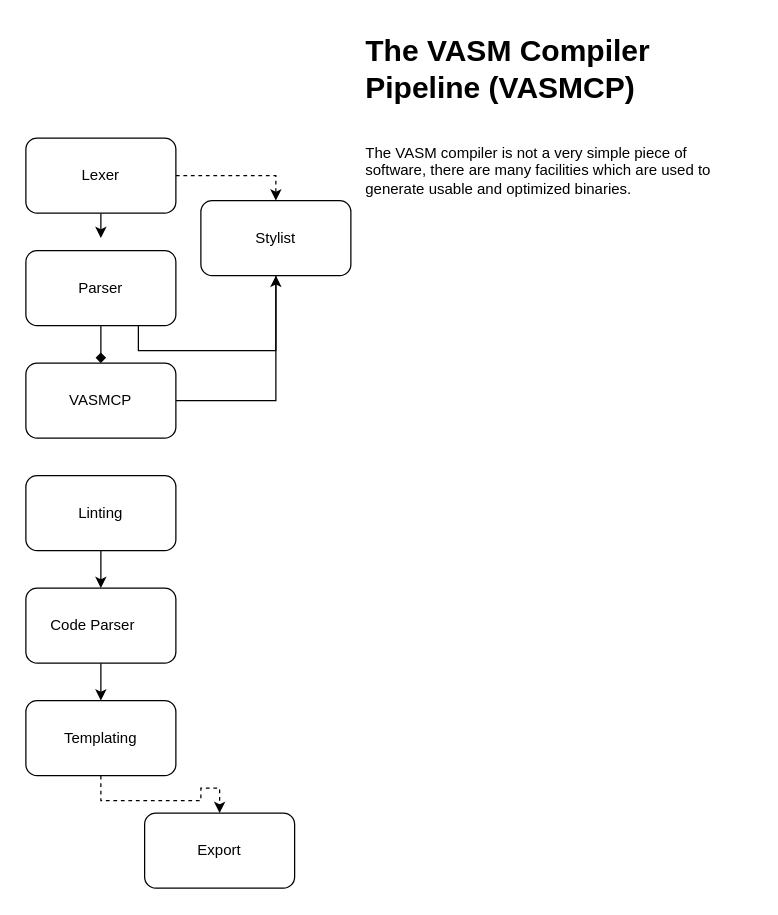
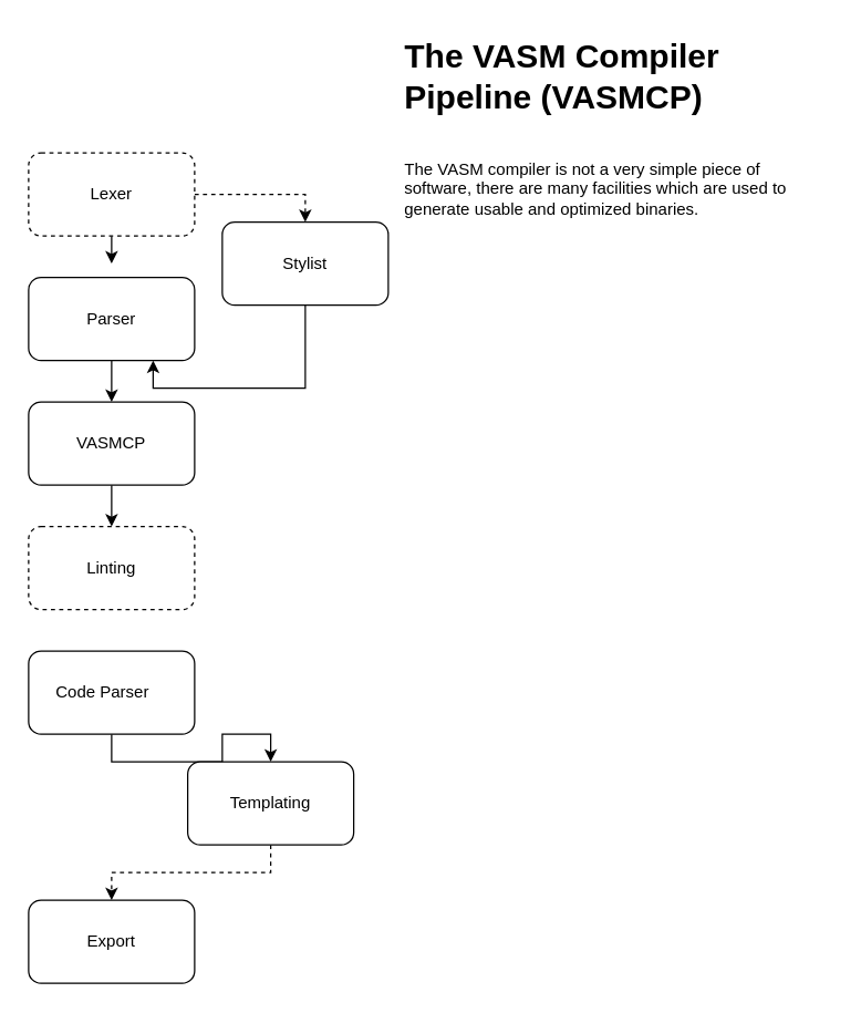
- <mxCell id="4" value="Lexer" style="rounded=1;whiteSpace=wrap;html=1;" parent="1" vertex="1"><mxGeometry x="20" y="110" width="120" height="60" as="geometry" /></mxCell>
+ <mxCell id="4" value="Lexer" style="rounded=1;whiteSpace=wrap;html=1;dashed=1;" parent="1" vertex="1"><mxGeometry x="20" y="110" width="120" height="60" as="geometry" /></mxCell>
- <mxCell id="11" style="edgeStyle=orthogonalEdgeStyle;rounded=0;orthogonalLoop=1;jettySize=auto;html=1;exitX=0.5;exitY=1;exitDx=0;exitDy=0;entryX=0.75;entryY=1;entryDx=0;entryDy=0;endArrow=none;" parent="1" source="12" target="6" edge="1"><mxGeometry relative="1" as="geometry" /></mxCell>
+ <mxCell id="11" style="edgeStyle=orthogonalEdgeStyle;rounded=0;orthogonalLoop=1;jettySize=auto;html=1;exitX=0.5;exitY=1;exitDx=0;exitDy=0;entryX=0.75;entryY=1;entryDx=0;entryDy=0;" parent="1" source="12" target="6" edge="1"><mxGeometry relative="1" as="geometry" /></mxCell>
- <mxCell id="5" value="" style="edgeStyle=orthogonalEdgeStyle;rounded=0;orthogonalLoop=1;jettySize=auto;html=1;endArrow=diamond;" parent="1" source="6" target="8" edge="1"><mxGeometry relative="1" as="geometry" /></mxCell>
+ <mxCell id="5" value="" style="edgeStyle=orthogonalEdgeStyle;rounded=0;orthogonalLoop=1;jettySize=auto;html=1;" parent="1" source="6" target="8" edge="1"><mxGeometry relative="1" as="geometry" /></mxCell>
- <mxCell id="7" value="" style="edgeStyle=orthogonalEdgeStyle;rounded=0;orthogonalLoop=1;jettySize=auto;html=1;" parent="1" source="8" target="12" edge="1"><mxGeometry relative="1" as="geometry" /></mxCell>
+ <mxCell id="7" value="" style="edgeStyle=orthogonalEdgeStyle;rounded=0;orthogonalLoop=1;jettySize=auto;html=1;" parent="1" source="8" target="10" edge="1"><mxGeometry relative="1" as="geometry" /></mxCell>
- <mxCell id="10" value="Linting" style="rounded=1;whiteSpace=wrap;html=1;" parent="1" vertex="1"><mxGeometry x="20" y="380" width="120" height="60" as="geometry" /></mxCell>
+ <mxCell id="10" value="Linting" style="rounded=1;whiteSpace=wrap;html=1;dashed=1;" parent="1" vertex="1"><mxGeometry x="20" y="380" width="120" height="60" as="geometry" /></mxCell>
- <mxCell id="9" value="" style="edgeStyle=orthogonalEdgeStyle;rounded=0;orthogonalLoop=1;jettySize=auto;html=1;" parent="1" source="10" target="14" edge="1"><mxGeometry relative="1" as="geometry" /></mxCell>
- <mxCell id="16" value="Templating" style="rounded=1;whiteSpace=wrap;html=1;" parent="1" vertex="1"><mxGeometry x="20" y="560" width="120" height="60" as="geometry" /></mxCell>
+ <mxCell id="16" value="Templating" style="rounded=1;whiteSpace=wrap;html=1;" parent="1" vertex="1"><mxGeometry x="135" y="550" width="120" height="60" as="geometry" /></mxCell>
- <mxCell id="17" value="Export" style="rounded=1;whiteSpace=wrap;html=1;" parent="1" vertex="1"><mxGeometry x="115" y="650" width="120" height="60" as="geometry" /></mxCell>
+ <mxCell id="17" value="Export" style="rounded=1;whiteSpace=wrap;html=1;" parent="1" vertex="1"><mxGeometry x="20" y="650" width="120" height="60" as="geometry" /></mxCell>
